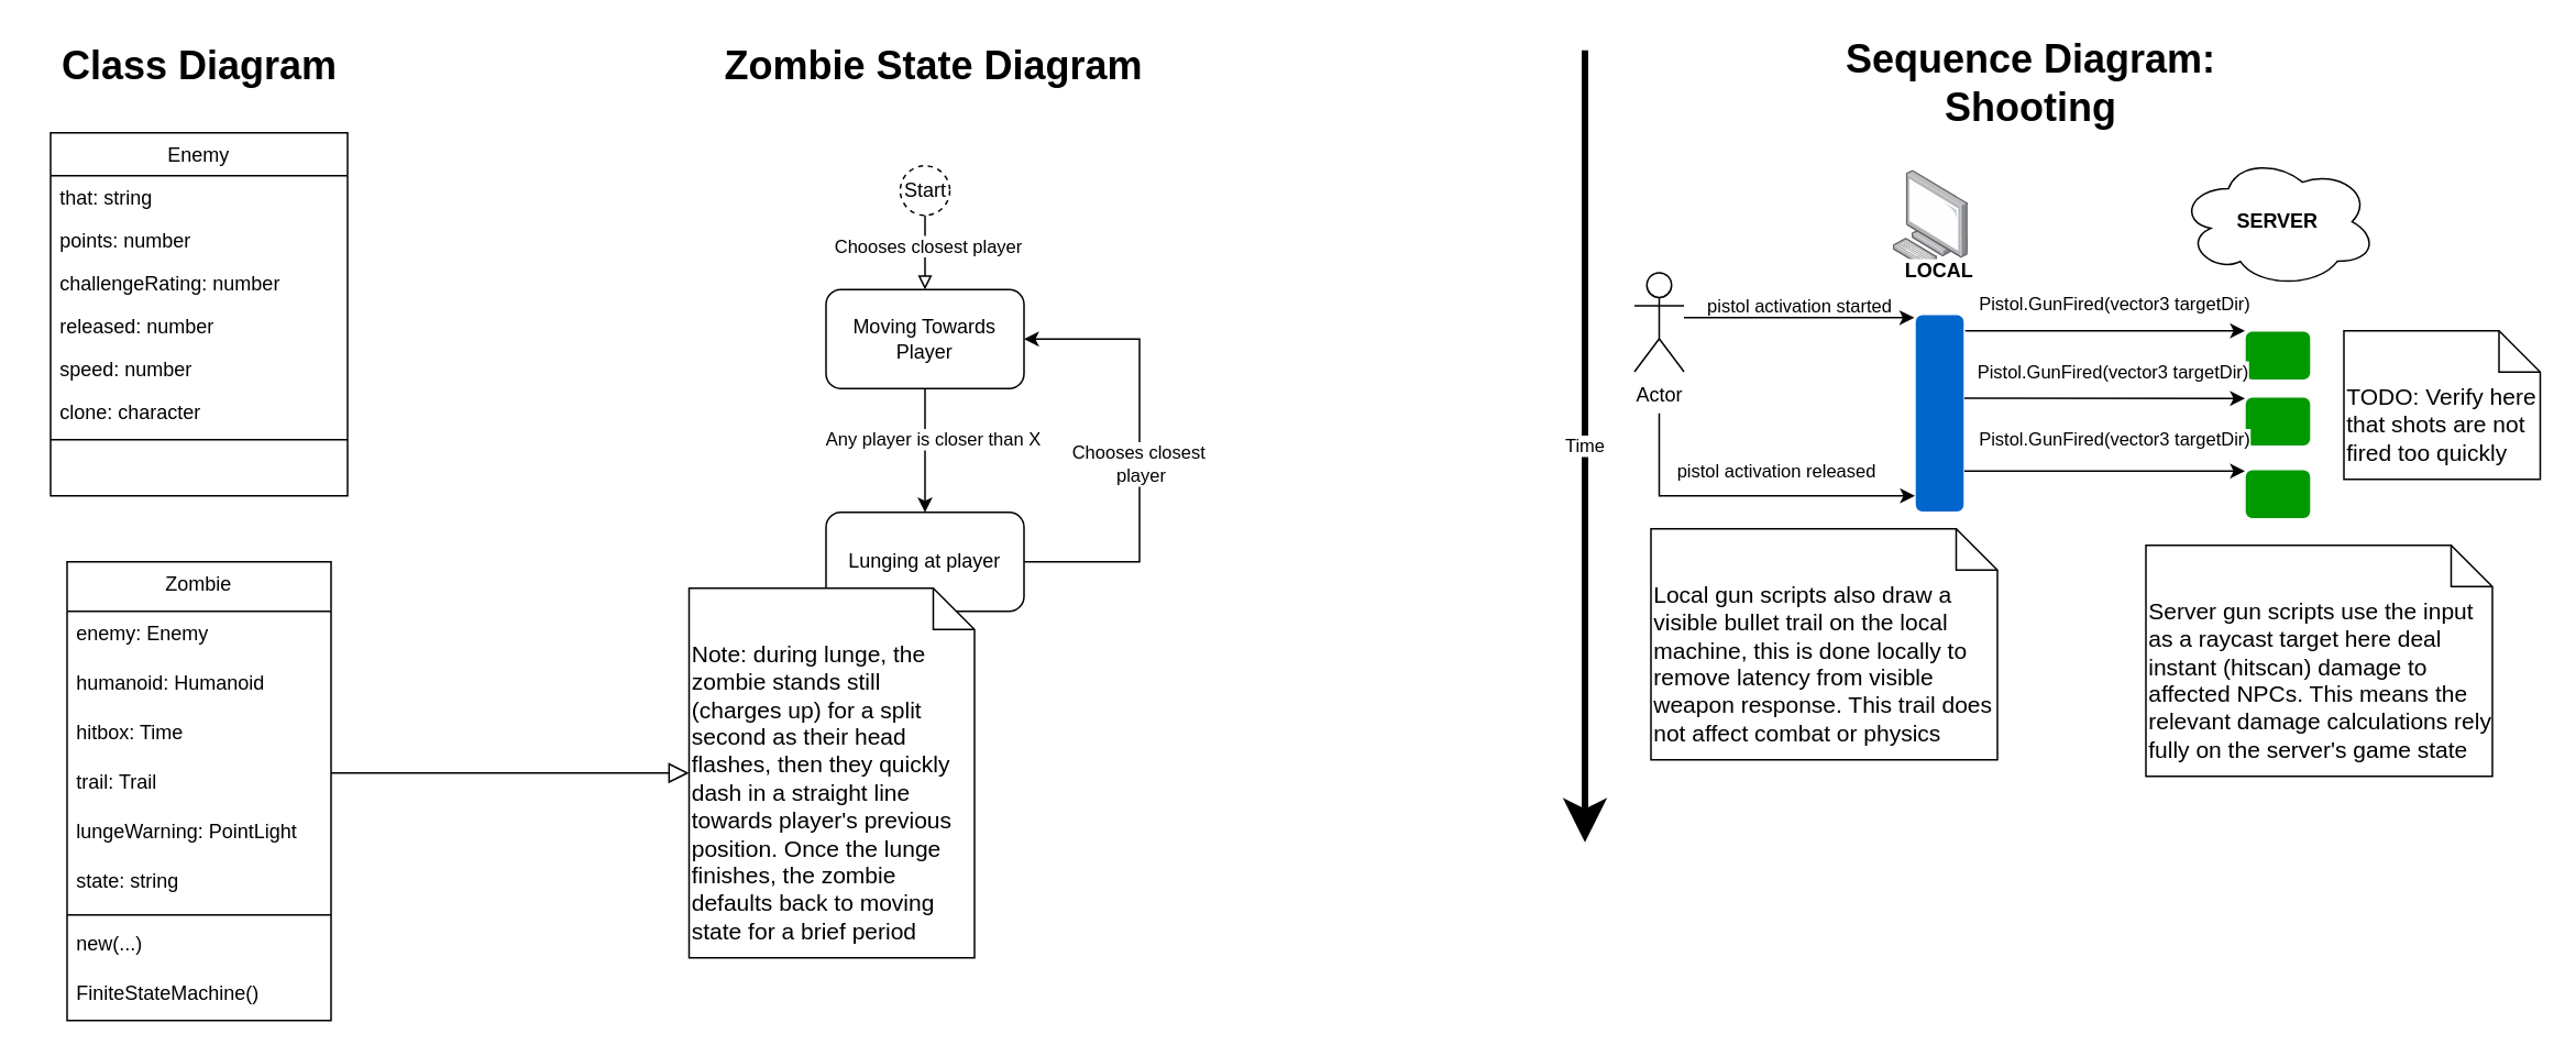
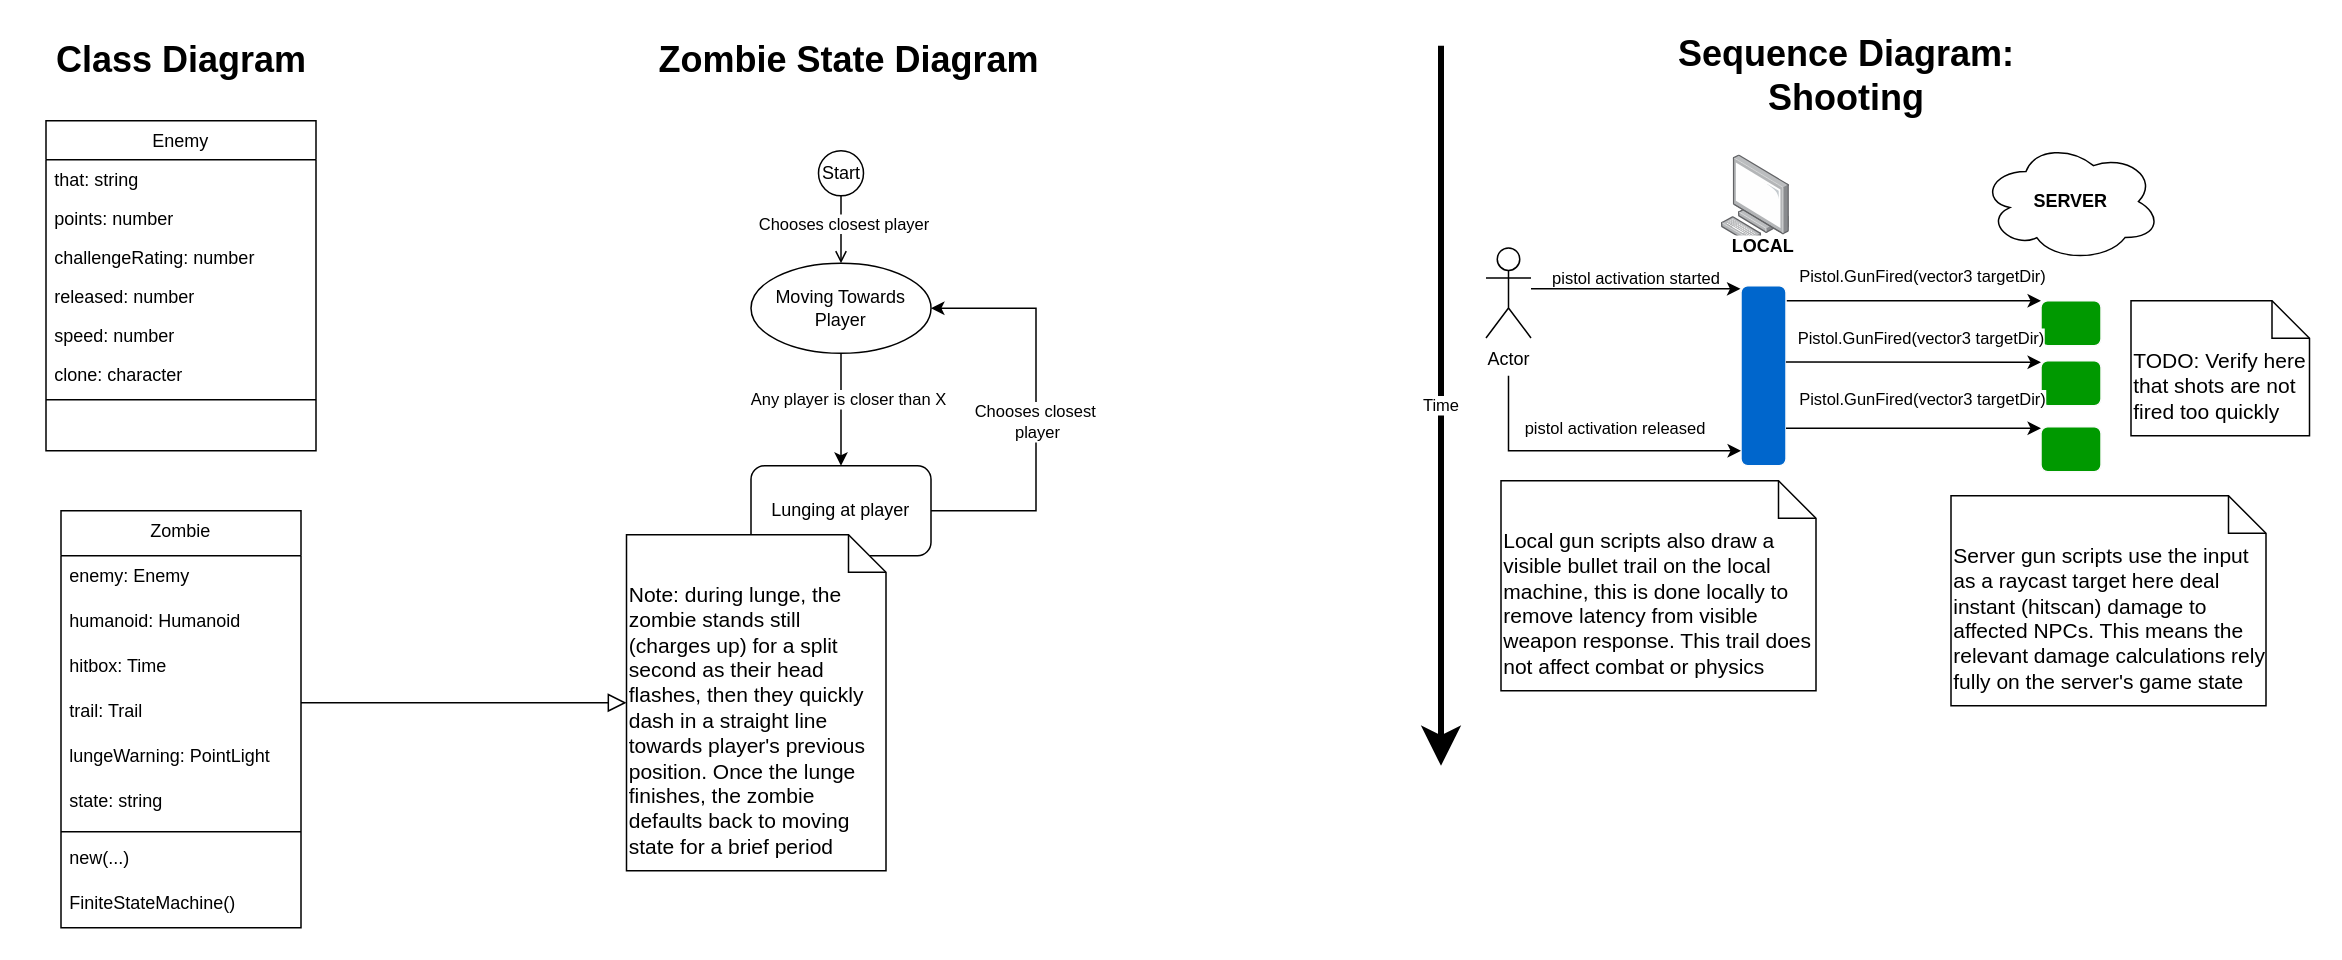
- <mxCell id="23" value="Start" style="ellipse;html=1;dashed=1;" parent="1" vertex="1"><mxGeometry x="545" y="100" width="30" height="30" as="geometry" /></mxCell>
+ <mxCell id="23" value="Start" style="ellipse;html=1;" parent="1" vertex="1"><mxGeometry x="545" y="100" width="30" height="30" as="geometry" /></mxCell>
- <mxCell id="24" value="" style="endArrow=block;html=1;rounded=0;align=center;verticalAlign=top;endFill=0;labelBackgroundColor=none;endSize=6;entryX=0.5;entryY=0;entryDx=0;entryDy=0;" parent="1" source="23" target="28" edge="1"><mxGeometry relative="1" as="geometry"><mxPoint x="500" y="205" as="targetPoint" /></mxGeometry></mxCell>
+ <mxCell id="24" value="" style="endArrow=open;html=1;rounded=0;align=center;verticalAlign=top;endFill=0;labelBackgroundColor=none;endSize=6;entryX=0.5;entryY=0;entryDx=0;entryDy=0;" parent="1" source="23" target="28" edge="1"><mxGeometry relative="1" as="geometry"><mxPoint x="500" y="205" as="targetPoint" /></mxGeometry></mxCell>
- <mxCell id="28" value="Moving Towards Player" style="rounded=1;whiteSpace=wrap;html=1;" parent="1" vertex="1"><mxGeometry x="500" y="175" width="120" height="60" as="geometry" /></mxCell>
+ <mxCell id="28" value="Moving Towards Player" style="ellipse;whiteSpace=wrap;html=1;" parent="1" vertex="1"><mxGeometry x="500" y="175" width="120" height="60" as="geometry" /></mxCell>
